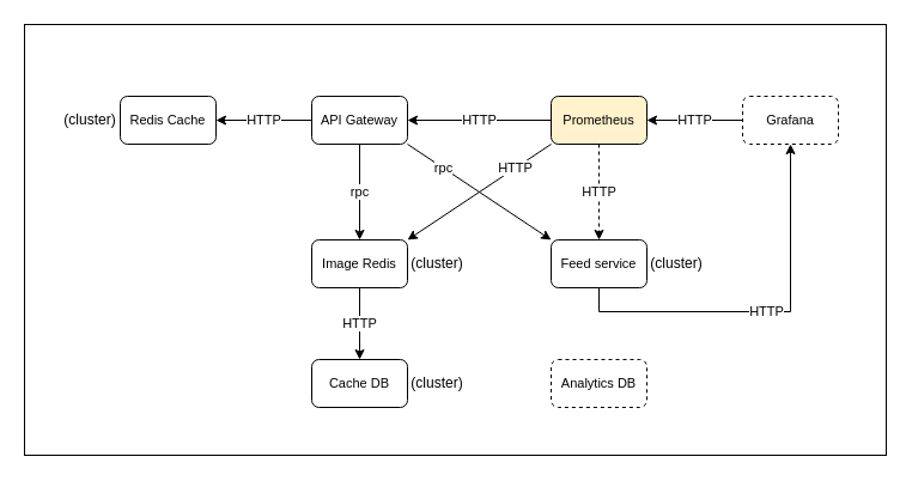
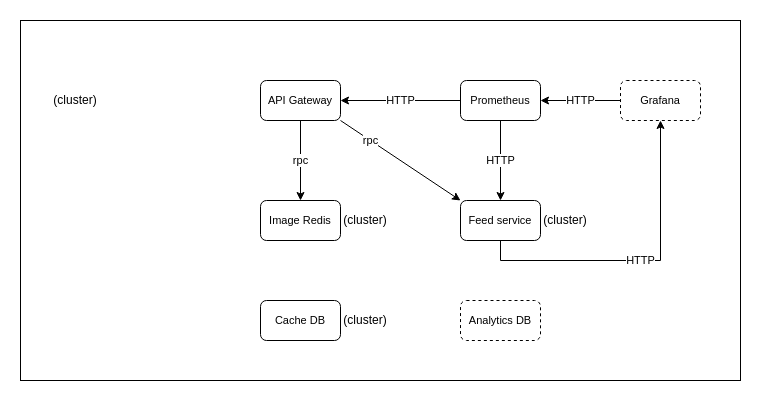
- <mxCell id="8" value="&lt;font style=&quot;font-size: 11px;&quot;&gt;Redis Cache&lt;/font&gt;" style="rounded=1;whiteSpace=wrap;html=1;" parent="1" vertex="1"><mxGeometry x="100" y="80" width="80" height="40" as="geometry" /></mxCell>
- <mxCell id="4" value="HTTP" style="edgeStyle=orthogonalEdgeStyle;rounded=0;orthogonalLoop=1;jettySize=auto;html=1;exitX=0;exitY=0.5;exitDx=0;exitDy=0;entryX=1;entryY=0.5;entryDx=0;entryDy=0;" edge="1" parent="1" source="7" target="8"><mxGeometry relative="1" as="geometry" /></mxCell>
- <mxCell id="16" value="&lt;font style=&quot;font-size: 11px;&quot;&gt;Prometheus&lt;/font&gt;" style="rounded=1;whiteSpace=wrap;html=1;fillColor=#fff2cc;" vertex="1" parent="1"><mxGeometry x="460" y="80" width="80" height="40" as="geometry" /></mxCell>
+ <mxCell id="16" value="&lt;font style=&quot;font-size: 11px;&quot;&gt;Prometheus&lt;/font&gt;" style="rounded=1;whiteSpace=wrap;html=1;" vertex="1" parent="1"><mxGeometry x="460" y="80" width="80" height="40" as="geometry" /></mxCell>
- <mxCell id="15" value="HTTP" style="edgeStyle=none;rounded=0;orthogonalLoop=1;jettySize=auto;html=1;exitX=0.5;exitY=1;exitDx=0;exitDy=0;entryX=0.5;entryY=0;entryDx=0;entryDy=0;dashed=1;" edge="1" parent="1" source="16" target="11"><mxGeometry relative="1" as="geometry" /></mxCell>
+ <mxCell id="15" value="HTTP" style="edgeStyle=none;rounded=0;orthogonalLoop=1;jettySize=auto;html=1;exitX=0.5;exitY=1;exitDx=0;exitDy=0;entryX=0.5;entryY=0;entryDx=0;entryDy=0;" edge="1" parent="1" source="16" target="11"><mxGeometry relative="1" as="geometry" /></mxCell>
- <mxCell id="14" value="HTTP" style="edgeStyle=none;rounded=0;orthogonalLoop=1;jettySize=auto;html=1;exitX=0;exitY=1;exitDx=0;exitDy=0;entryX=1;entryY=0;entryDx=0;entryDy=0;" edge="1" parent="1" source="16" target="3"><mxGeometry x="-0.5" relative="1" as="geometry"><mxPoint as="offset" /></mxGeometry></mxCell>
- <mxCell id="2" value="HTTP" style="edgeStyle=orthogonalEdgeStyle;rounded=0;orthogonalLoop=1;jettySize=auto;html=1;exitX=0.5;exitY=1;exitDx=0;exitDy=0;entryX=0.5;entryY=0;entryDx=0;entryDy=0;" edge="1" parent="1" source="3" target="9"><mxGeometry relative="1" as="geometry" /></mxCell>
